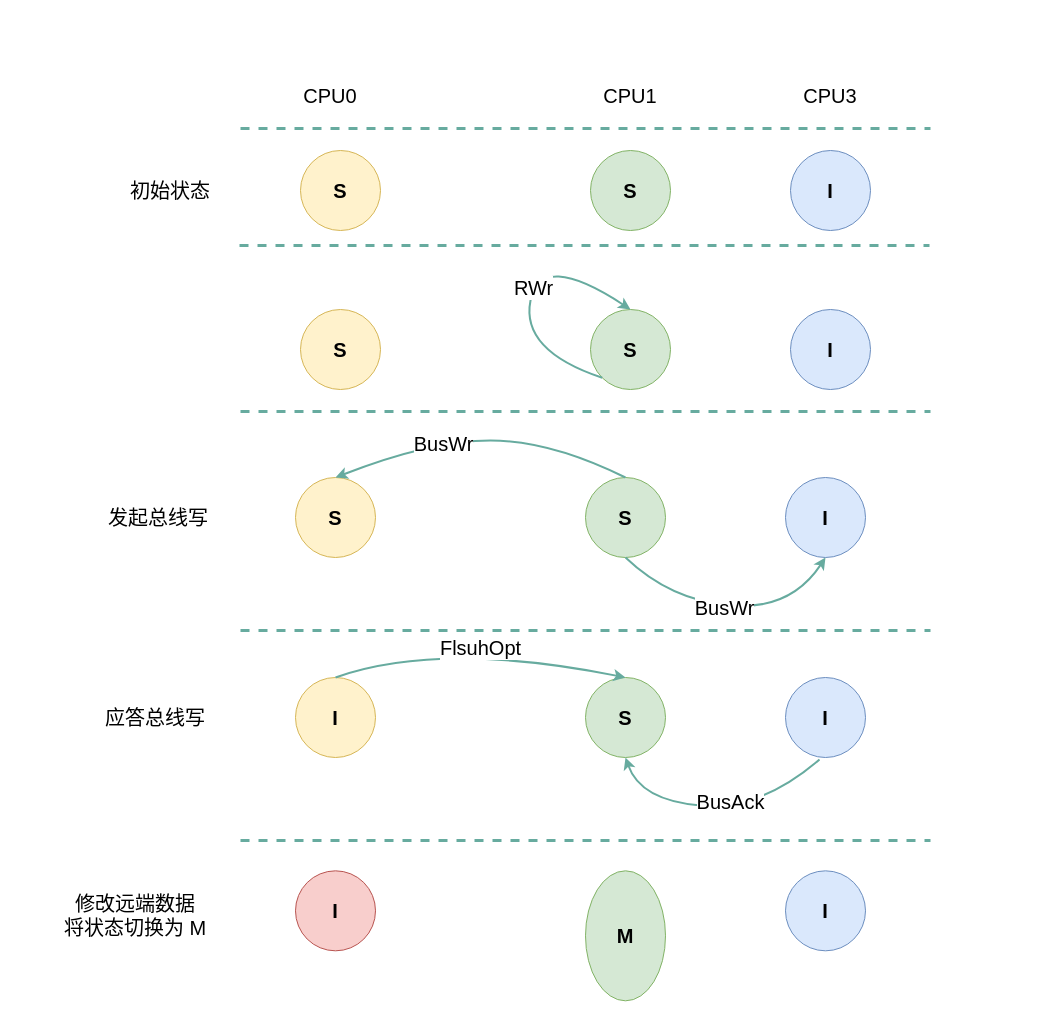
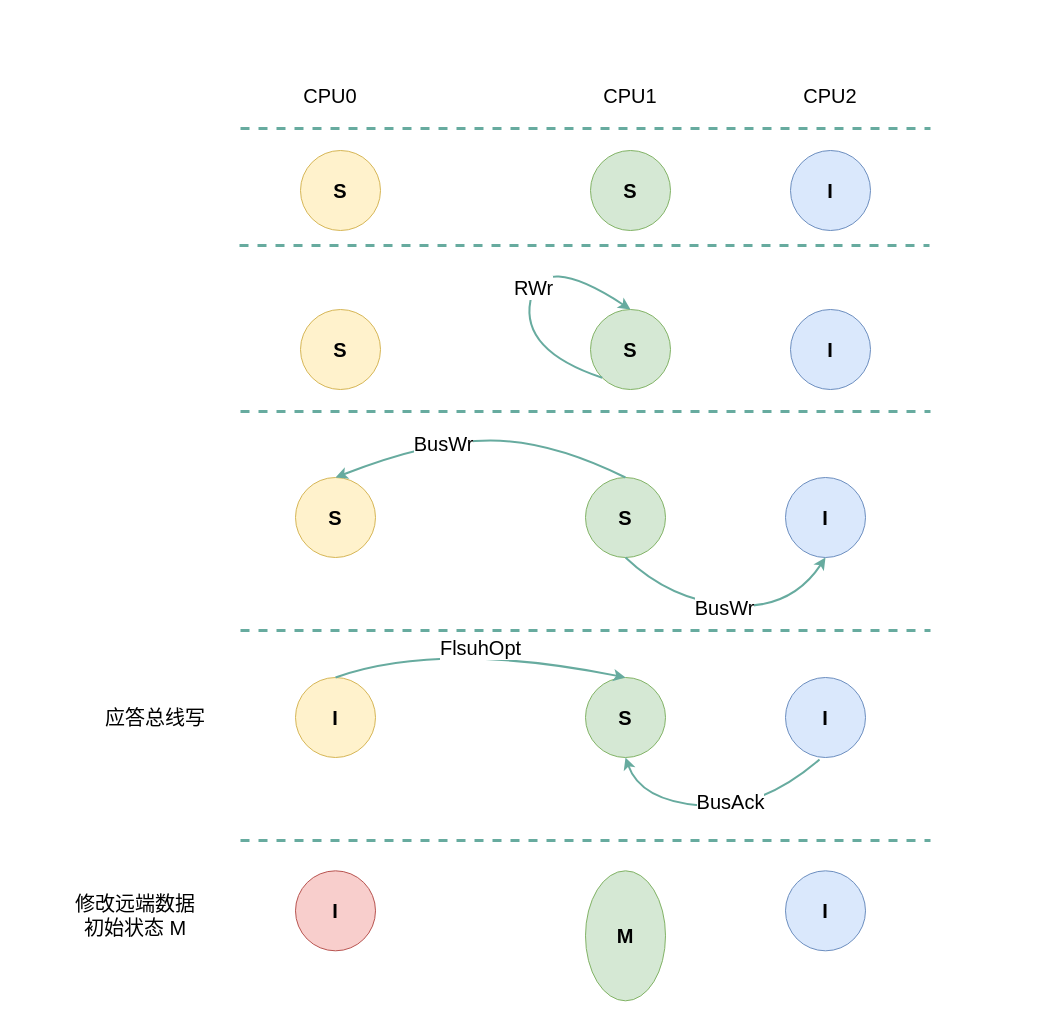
- <mxCell id="7" value="CPU3" style="text;html=1;strokeColor=none;fillColor=none;align=center;verticalAlign=middle;whiteSpace=wrap;rounded=0;fontSize=20;" parent="1" vertex="1"><mxGeometry x="800" y="80" width="60" height="30" as="geometry" /></mxCell>
+ <mxCell id="7" value="CPU2" style="text;html=1;strokeColor=none;fillColor=none;align=center;verticalAlign=middle;whiteSpace=wrap;rounded=0;fontSize=20;" parent="1" vertex="1"><mxGeometry x="800" y="80" width="60" height="30" as="geometry" /></mxCell>
- <mxCell id="10" value="初始状态" style="text;html=1;strokeColor=none;fillColor=none;align=center;verticalAlign=middle;whiteSpace=wrap;rounded=0;fontSize=20;" parent="1" vertex="1"><mxGeometry x="120" y="175" width="100" height="30" as="geometry" /></mxCell>
- <mxCell id="34" value="发起总线写" style="text;html=1;strokeColor=none;fillColor=none;align=center;verticalAlign=middle;whiteSpace=wrap;rounded=0;fontSize=20;" parent="1" vertex="1"><mxGeometry x="93" y="502" width="130" height="30" as="geometry" /></mxCell>
- <mxCell id="36" value="修改远端数据&lt;br&gt;将状态切换为 M" style="text;html=1;strokeColor=none;fillColor=none;align=center;verticalAlign=middle;whiteSpace=wrap;rounded=0;fontSize=20;" parent="1" vertex="1"><mxGeometry x="60" y="882.32" width="150" height="64.68" as="geometry" /></mxCell>
+ <mxCell id="36" value="修改远端数据&lt;br&gt;初始状态 M" style="text;html=1;strokeColor=none;fillColor=none;align=center;verticalAlign=middle;whiteSpace=wrap;rounded=0;fontSize=20;" parent="1" vertex="1"><mxGeometry x="60" y="882.32" width="150" height="64.68" as="geometry" /></mxCell>
